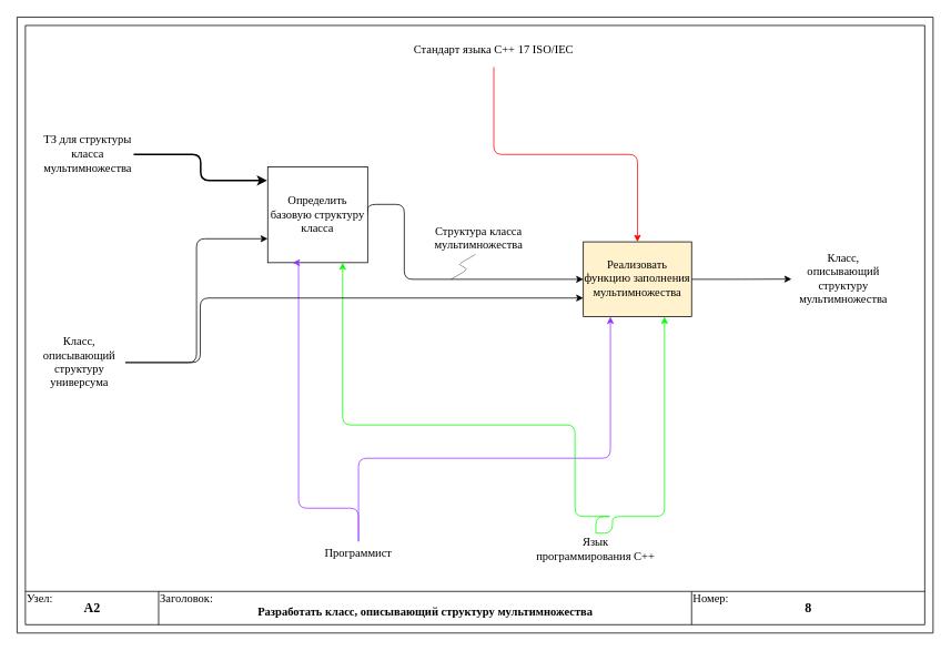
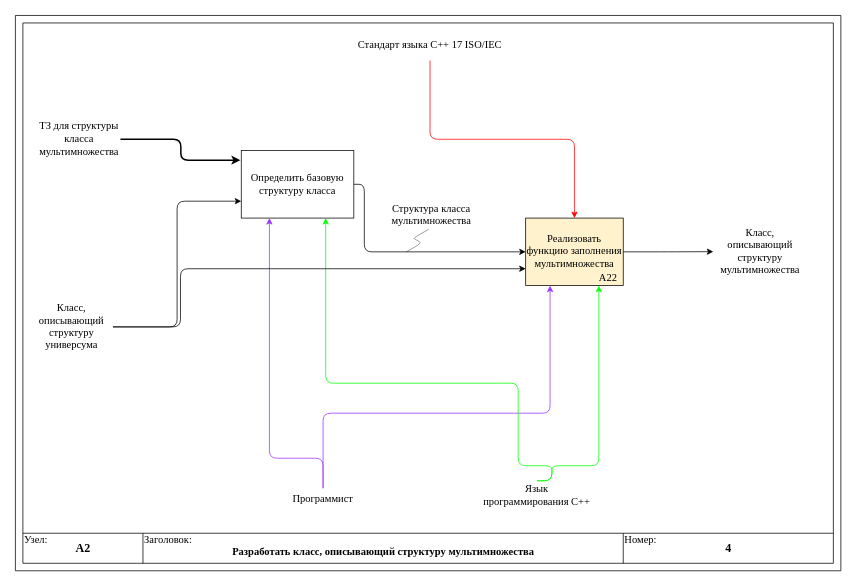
- <mxCell id="26" value="&lt;font style=&quot;font-size: 14px;&quot;&gt;Стандарт языка C++ 17 ISO/IEC&lt;/font&gt;" style="text;html=1;strokeColor=none;fillColor=none;align=center;verticalAlign=middle;whiteSpace=wrap;rounded=0;fontFamily=Times New Roman;" vertex="1" parent="1"><mxGeometry x="450" y="40" width="285" height="40" as="geometry" /></mxCell>
+ <mxCell id="26" value="&lt;font style=&quot;font-size: 14px;&quot;&gt;Стандарт языка C++ 17 ISO/IEC&lt;/font&gt;" style="text;html=1;strokeColor=none;fillColor=none;align=center;verticalAlign=middle;whiteSpace=wrap;rounded=0;fontFamily=Times New Roman;" vertex="1" parent="1"><mxGeometry x="430" y="40" width="285" height="40" as="geometry" /></mxCell>
- <mxCell id="18" value="&lt;font style=&quot;font-size: 14px;&quot;&gt;Определить базовую структуру класса&lt;/font&gt;" style="rounded=0;whiteSpace=wrap;html=1;fontFamily=Times New Roman;" vertex="1" parent="1"><mxGeometry x="321" y="200" width="120" height="115" as="geometry" /></mxCell>
+ <mxCell id="18" value="&lt;font style=&quot;font-size: 14px;&quot;&gt;Определить базовую структуру класса&lt;/font&gt;" style="rounded=0;whiteSpace=wrap;html=1;fontFamily=Times New Roman;" vertex="1" parent="1"><mxGeometry x="321" y="200" width="150" height="90" as="geometry" /></mxCell>
+ <mxCell id="31" value="&lt;font style=&quot;font-size: 14px;&quot;&gt;А22&lt;/font&gt;" style="text;html=1;strokeColor=none;fillColor=none;align=center;verticalAlign=middle;whiteSpace=wrap;rounded=0;fontFamily=Times New Roman;" vertex="1" parent="1"><mxGeometry x="790" y="360" width="40" height="20" as="geometry" /></mxCell>
- <mxCell id="15" value="&lt;font style=&quot;font-size: 16px&quot;&gt;&lt;b&gt;8&lt;/b&gt;&lt;/font&gt;" style="text;html=1;align=center;verticalAlign=middle;resizable=0;points=[];autosize=1;fontFamily=Times New Roman;" vertex="1" parent="1"><mxGeometry x="955" y="715" width="30" height="30" as="geometry" /></mxCell>
+ <mxCell id="15" value="&lt;font style=&quot;font-size: 16px&quot;&gt;&lt;b&gt;4&lt;/b&gt;&lt;/font&gt;" style="text;html=1;align=center;verticalAlign=middle;resizable=0;points=[];autosize=1;fontFamily=Times New Roman;" vertex="1" parent="1"><mxGeometry x="955" y="715" width="30" height="30" as="geometry" /></mxCell>
